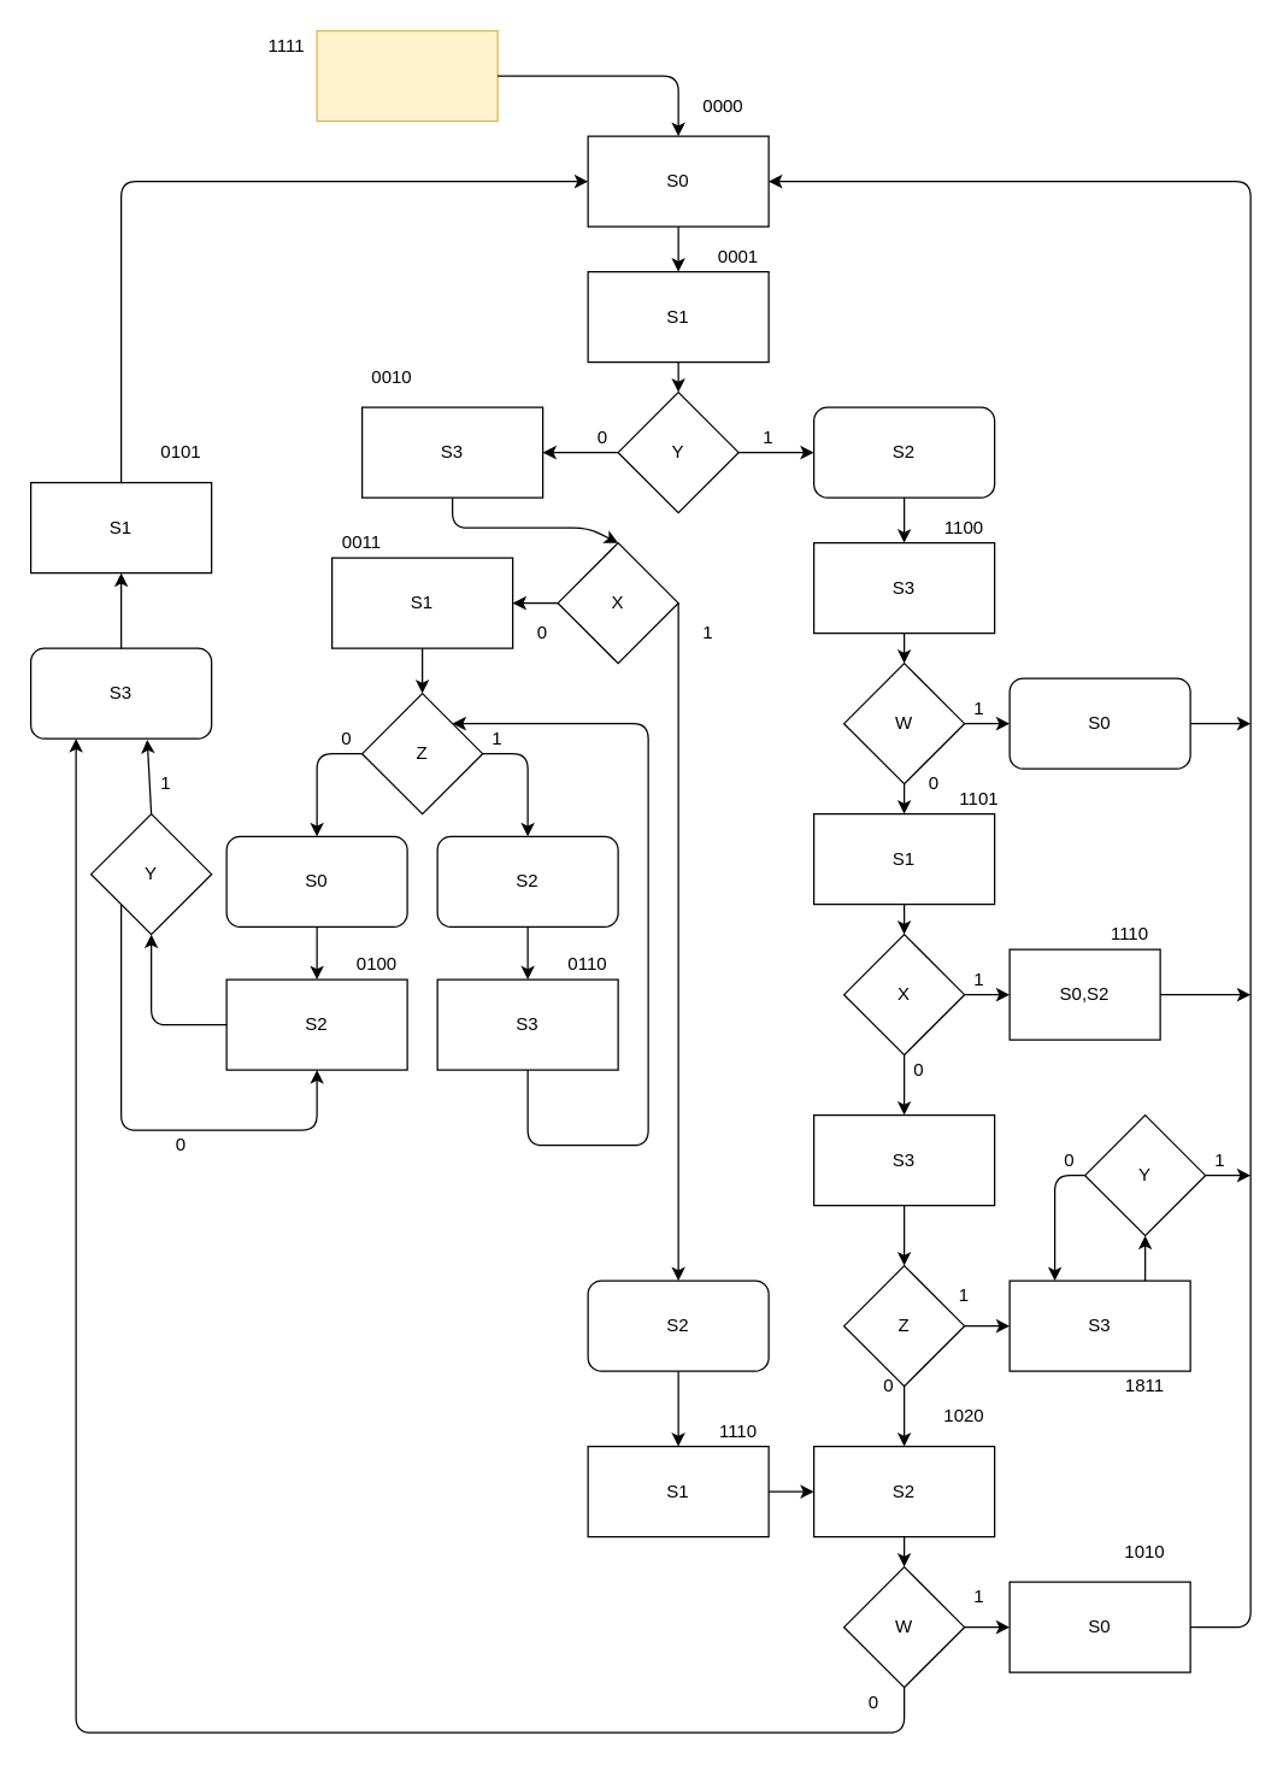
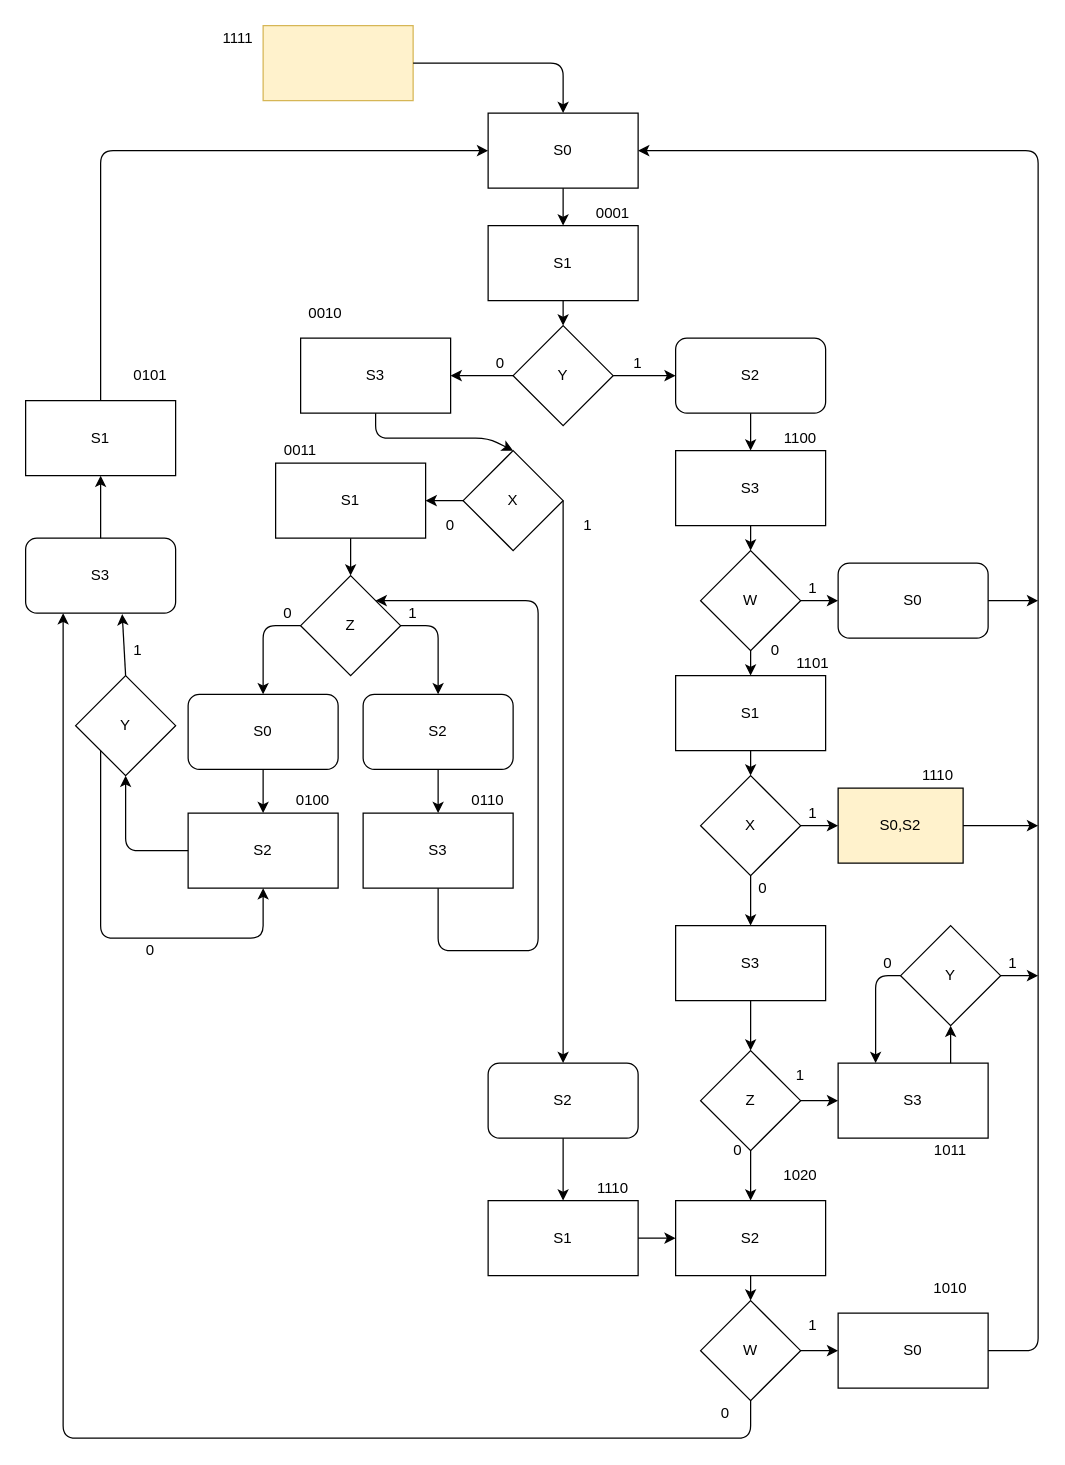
- <mxCell id="75" value="0000" style="text;html=1;strokeColor=none;fillColor=none;align=center;verticalAlign=middle;whiteSpace=wrap;rounded=0;" parent="1" vertex="1"><mxGeometry x="460" y="60" width="40" height="20" as="geometry" /></mxCell>
- <mxCell id="22" value="S0,S2" style="rounded=0;whiteSpace=wrap;html=1;" parent="1" vertex="1"><mxGeometry x="670" y="630" width="100" height="60" as="geometry" /></mxCell>
+ <mxCell id="22" value="S0,S2" style="rounded=0;whiteSpace=wrap;html=1;fillColor=#fff2cc;" parent="1" vertex="1"><mxGeometry x="670" y="630" width="100" height="60" as="geometry" /></mxCell>
- <mxCell id="83" value="1811" style="text;html=1;strokeColor=none;fillColor=none;align=center;verticalAlign=middle;whiteSpace=wrap;rounded=0;" parent="1" vertex="1"><mxGeometry x="740" y="910" width="40" height="20" as="geometry" /></mxCell>
+ <mxCell id="83" value="1011" style="text;html=1;strokeColor=none;fillColor=none;align=center;verticalAlign=middle;whiteSpace=wrap;rounded=0;" parent="1" vertex="1"><mxGeometry x="740" y="910" width="40" height="20" as="geometry" /></mxCell>
